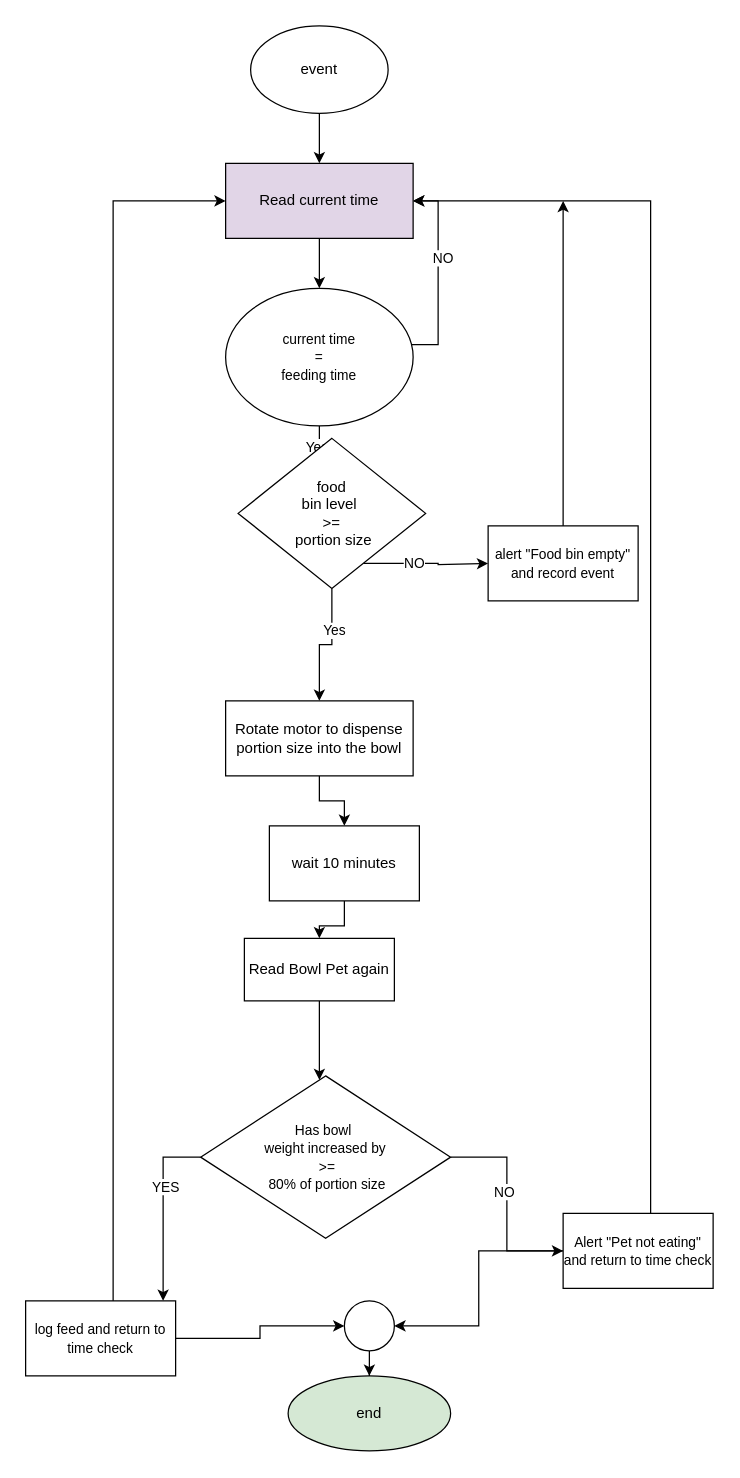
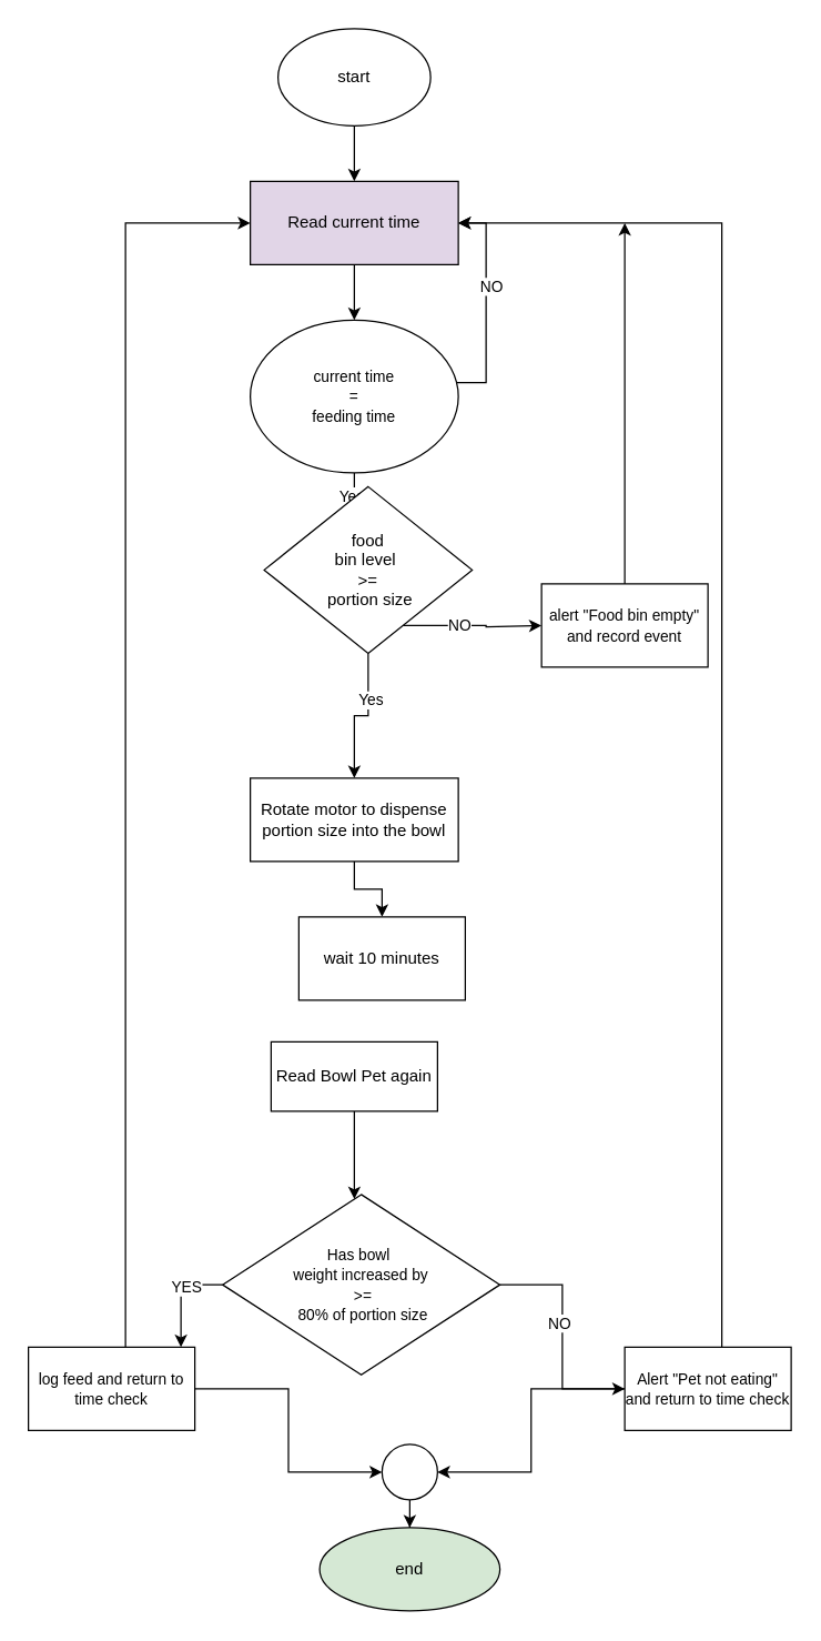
- <mxCell id="3" value="event" style="ellipse;whiteSpace=wrap;html=1;" parent="1" vertex="1"><mxGeometry x="200" y="20" width="110" height="70" as="geometry" /></mxCell>
+ <mxCell id="3" value="start" style="ellipse;whiteSpace=wrap;html=1;" parent="1" vertex="1"><mxGeometry x="200" y="20" width="110" height="70" as="geometry" /></mxCell>
- <mxCell id="18" value="" style="edgeStyle=orthogonalEdgeStyle;rounded=0;orthogonalLoop=1;jettySize=auto;html=1;" parent="1" source="19" target="21" edge="1"><mxGeometry relative="1" as="geometry" /></mxCell>
- <mxCell id="29" value="&lt;font style=&quot;font-size: 11px;&quot;&gt;log feed and return to time check&lt;/font&gt;" style="whiteSpace=wrap;html=1;rounded=0;" parent="1" vertex="1"><mxGeometry x="20" y="1040" width="120" height="60" as="geometry" /></mxCell>
+ <mxCell id="29" value="&lt;font style=&quot;font-size: 11px;&quot;&gt;log feed and return to time check&lt;/font&gt;" style="whiteSpace=wrap;html=1;rounded=0;" parent="1" vertex="1"><mxGeometry x="20" y="970" width="120" height="60" as="geometry" /></mxCell>
